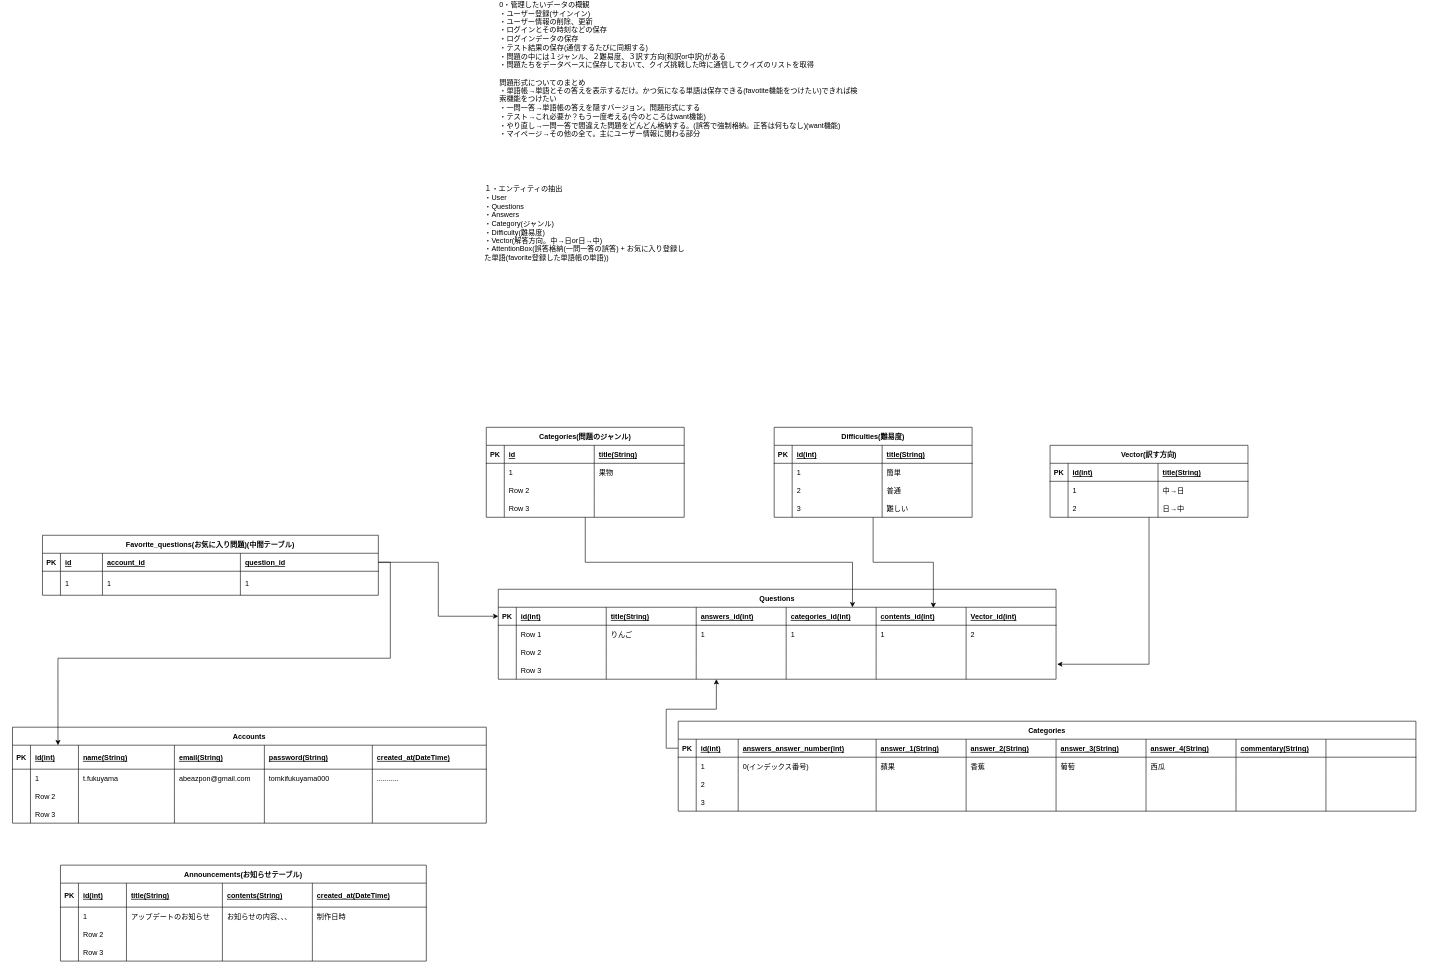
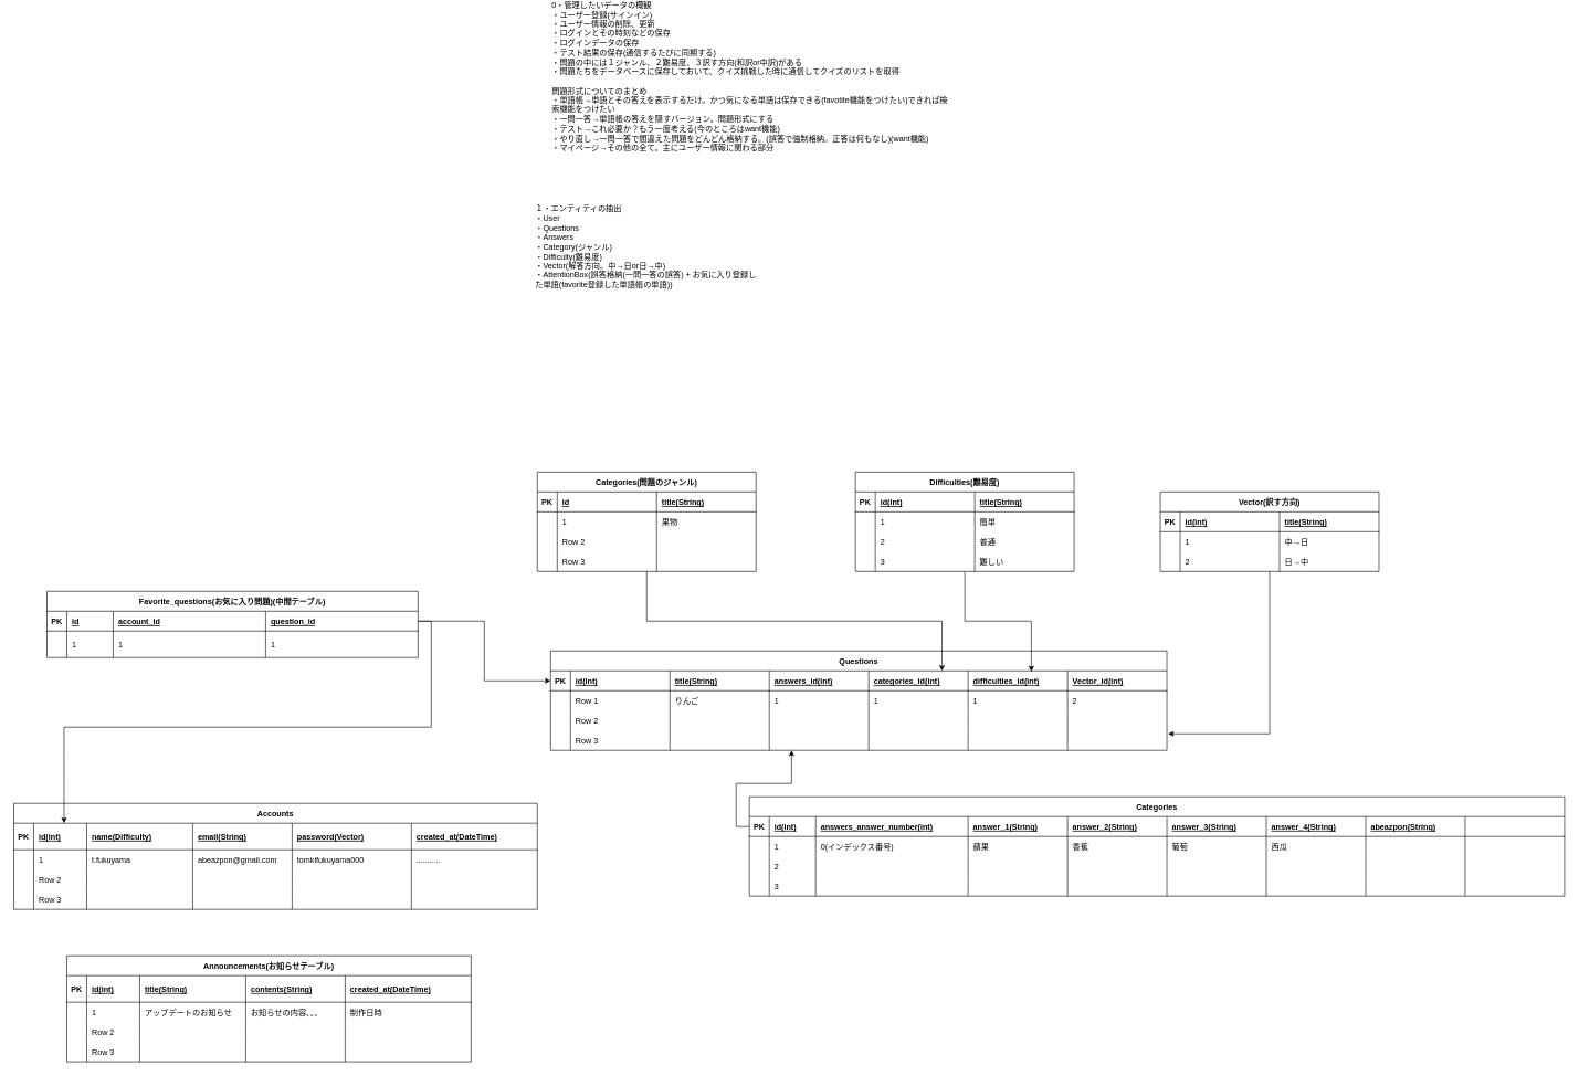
- <mxCell id="40" value="contents_id(int)" style="shape=partialRectangle;connectable=0;fillColor=none;top=0;left=0;bottom=0;right=0;align=left;spacingLeft=6;fontStyle=5;overflow=hidden;" parent="34" vertex="1"><mxGeometry x="630" width="150" height="30" as="geometry"><mxRectangle width="150" height="30" as="alternateBounds" /></mxGeometry></mxCell>
+ <mxCell id="40" value="difficulties_id(int)" style="shape=partialRectangle;connectable=0;fillColor=none;top=0;left=0;bottom=0;right=0;align=left;spacingLeft=6;fontStyle=5;overflow=hidden;" parent="34" vertex="1"><mxGeometry x="630" width="150" height="30" as="geometry"><mxRectangle width="150" height="30" as="alternateBounds" /></mxGeometry></mxCell>
- <mxCell id="125" value="commentary(String)" style="shape=partialRectangle;connectable=0;fillColor=none;top=0;left=0;bottom=0;right=0;align=left;spacingLeft=6;fontStyle=5;overflow=hidden;" parent="117" vertex="1"><mxGeometry x="930" width="150" height="30" as="geometry"><mxRectangle width="150" height="30" as="alternateBounds" /></mxGeometry></mxCell>
+ <mxCell id="125" value="abeazpon(String)" style="shape=partialRectangle;connectable=0;fillColor=none;top=0;left=0;bottom=0;right=0;align=left;spacingLeft=6;fontStyle=5;overflow=hidden;" parent="117" vertex="1"><mxGeometry x="930" width="150" height="30" as="geometry"><mxRectangle width="150" height="30" as="alternateBounds" /></mxGeometry></mxCell>
- <mxCell id="8" value="name(String)" style="shape=partialRectangle;connectable=0;fillColor=none;top=0;left=0;bottom=0;right=0;align=left;spacingLeft=6;fontStyle=5;overflow=hidden;" parent="5" vertex="1"><mxGeometry x="110" width="160" height="40" as="geometry"><mxRectangle width="160" height="40" as="alternateBounds" /></mxGeometry></mxCell>
+ <mxCell id="8" value="name(Difficulty)" style="shape=partialRectangle;connectable=0;fillColor=none;top=0;left=0;bottom=0;right=0;align=left;spacingLeft=6;fontStyle=5;overflow=hidden;" parent="5" vertex="1"><mxGeometry x="110" width="160" height="40" as="geometry"><mxRectangle width="160" height="40" as="alternateBounds" /></mxGeometry></mxCell>
- <mxCell id="10" value="password(String)" style="shape=partialRectangle;connectable=0;fillColor=none;top=0;left=0;bottom=0;right=0;align=left;spacingLeft=6;fontStyle=5;overflow=hidden;" parent="5" vertex="1"><mxGeometry x="420" width="180" height="40" as="geometry"><mxRectangle width="180" height="40" as="alternateBounds" /></mxGeometry></mxCell>
+ <mxCell id="10" value="password(Vector)" style="shape=partialRectangle;connectable=0;fillColor=none;top=0;left=0;bottom=0;right=0;align=left;spacingLeft=6;fontStyle=5;overflow=hidden;" parent="5" vertex="1"><mxGeometry x="420" width="180" height="40" as="geometry"><mxRectangle width="180" height="40" as="alternateBounds" /></mxGeometry></mxCell>
